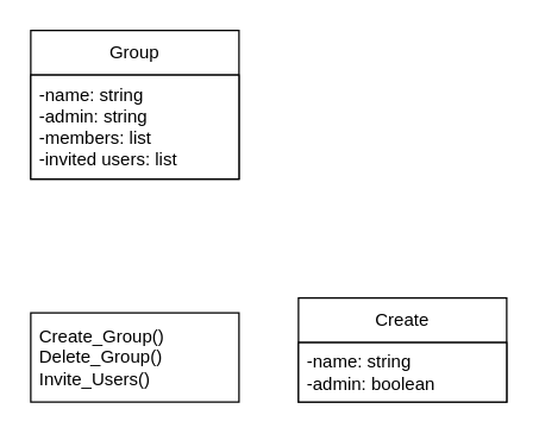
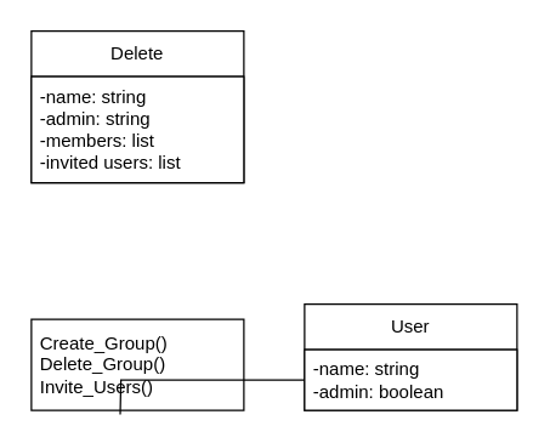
- <mxCell id="2" value="Group" style="swimlane;fontStyle=0;childLayout=stackLayout;horizontal=1;startSize=30;horizontalStack=0;resizeParent=1;resizeParentMax=0;resizeLast=0;collapsible=1;marginBottom=0;whiteSpace=wrap;html=1;strokeColor=default;" vertex="1" parent="1"><mxGeometry x="20" y="20" width="140" height="100" as="geometry" /></mxCell>
+ <mxCell id="2" value="Delete" style="swimlane;fontStyle=0;childLayout=stackLayout;horizontal=1;startSize=30;horizontalStack=0;resizeParent=1;resizeParentMax=0;resizeLast=0;collapsible=1;marginBottom=0;whiteSpace=wrap;html=1;strokeColor=default;" vertex="1" parent="1"><mxGeometry x="20" y="20" width="140" height="100" as="geometry" /></mxCell>
- <mxCell id="5" value="Create" style="swimlane;fontStyle=0;childLayout=stackLayout;horizontal=1;startSize=30;horizontalStack=0;resizeParent=1;resizeParentMax=0;resizeLast=0;collapsible=1;marginBottom=0;whiteSpace=wrap;html=1;strokeColor=default;" vertex="1" parent="1"><mxGeometry x="200" y="200" width="140" height="70" as="geometry" /></mxCell>
+ <mxCell id="5" value="User" style="swimlane;fontStyle=0;childLayout=stackLayout;horizontal=1;startSize=30;horizontalStack=0;resizeParent=1;resizeParentMax=0;resizeLast=0;collapsible=1;marginBottom=0;whiteSpace=wrap;html=1;strokeColor=default;" vertex="1" parent="1"><mxGeometry x="200" y="200" width="140" height="70" as="geometry" /></mxCell>
+ <mxCell id="7" value="" style="endArrow=none;html=1;rounded=0;entryX=0;entryY=0.5;entryDx=0;entryDy=0;exitX=0.418;exitY=1.045;exitDx=0;exitDy=0;exitPerimeter=0;" edge="1" parent="1" source="4" target="6"><mxGeometry width="50" height="50" relative="1" as="geometry"><mxPoint x="230" y="220" as="sourcePoint" /><mxPoint x="290" y="250" as="targetPoint" /><Array as="points"><mxPoint x="79" y="250" /></Array></mxGeometry></mxCell>
